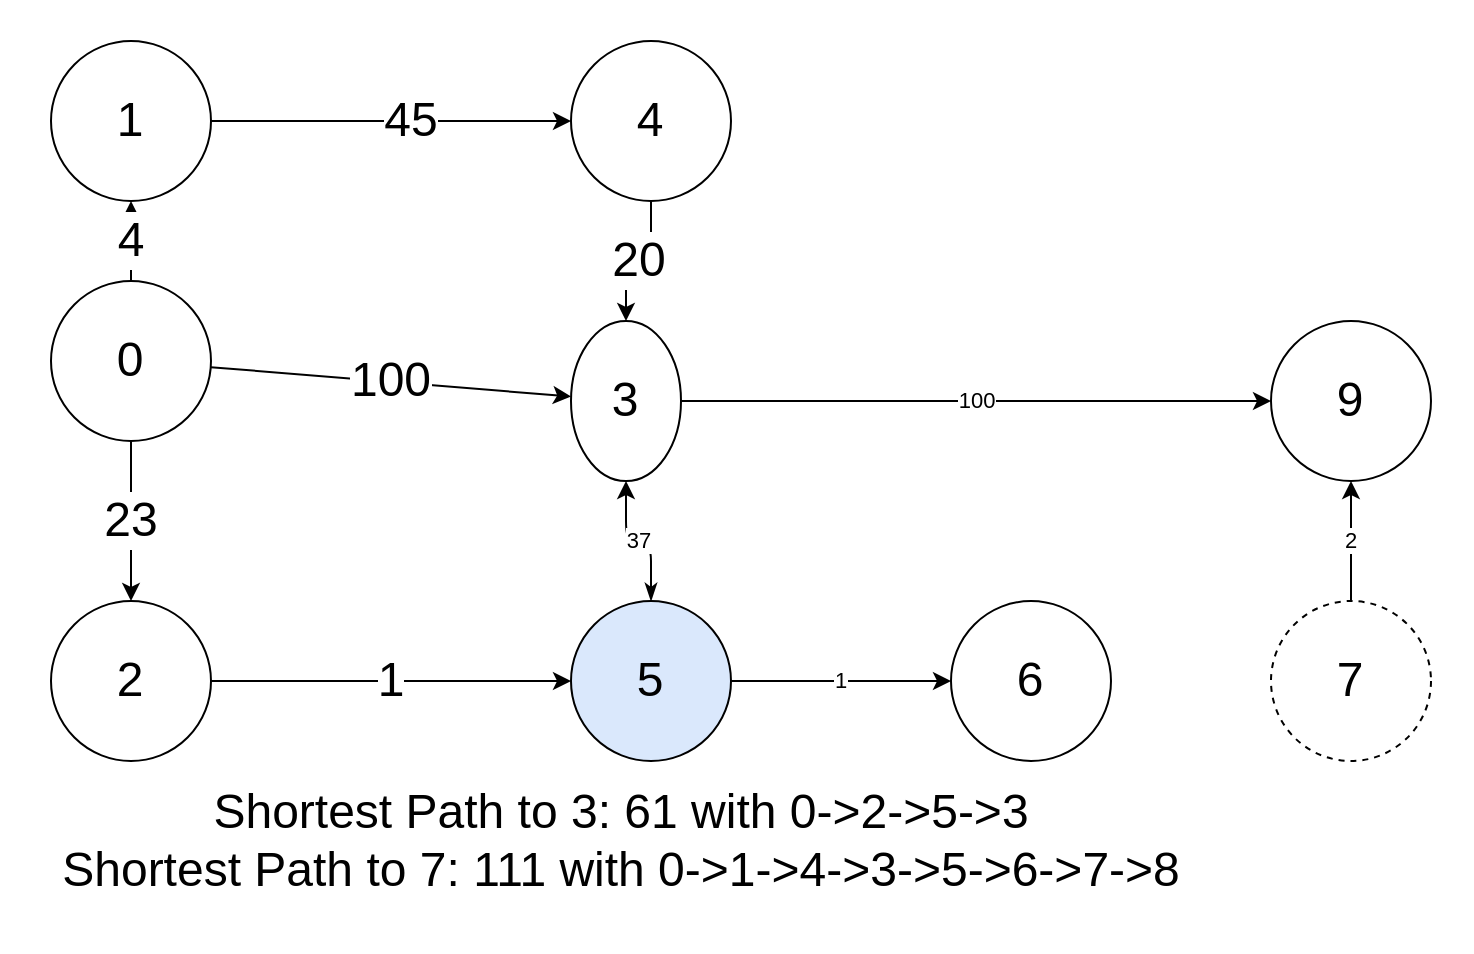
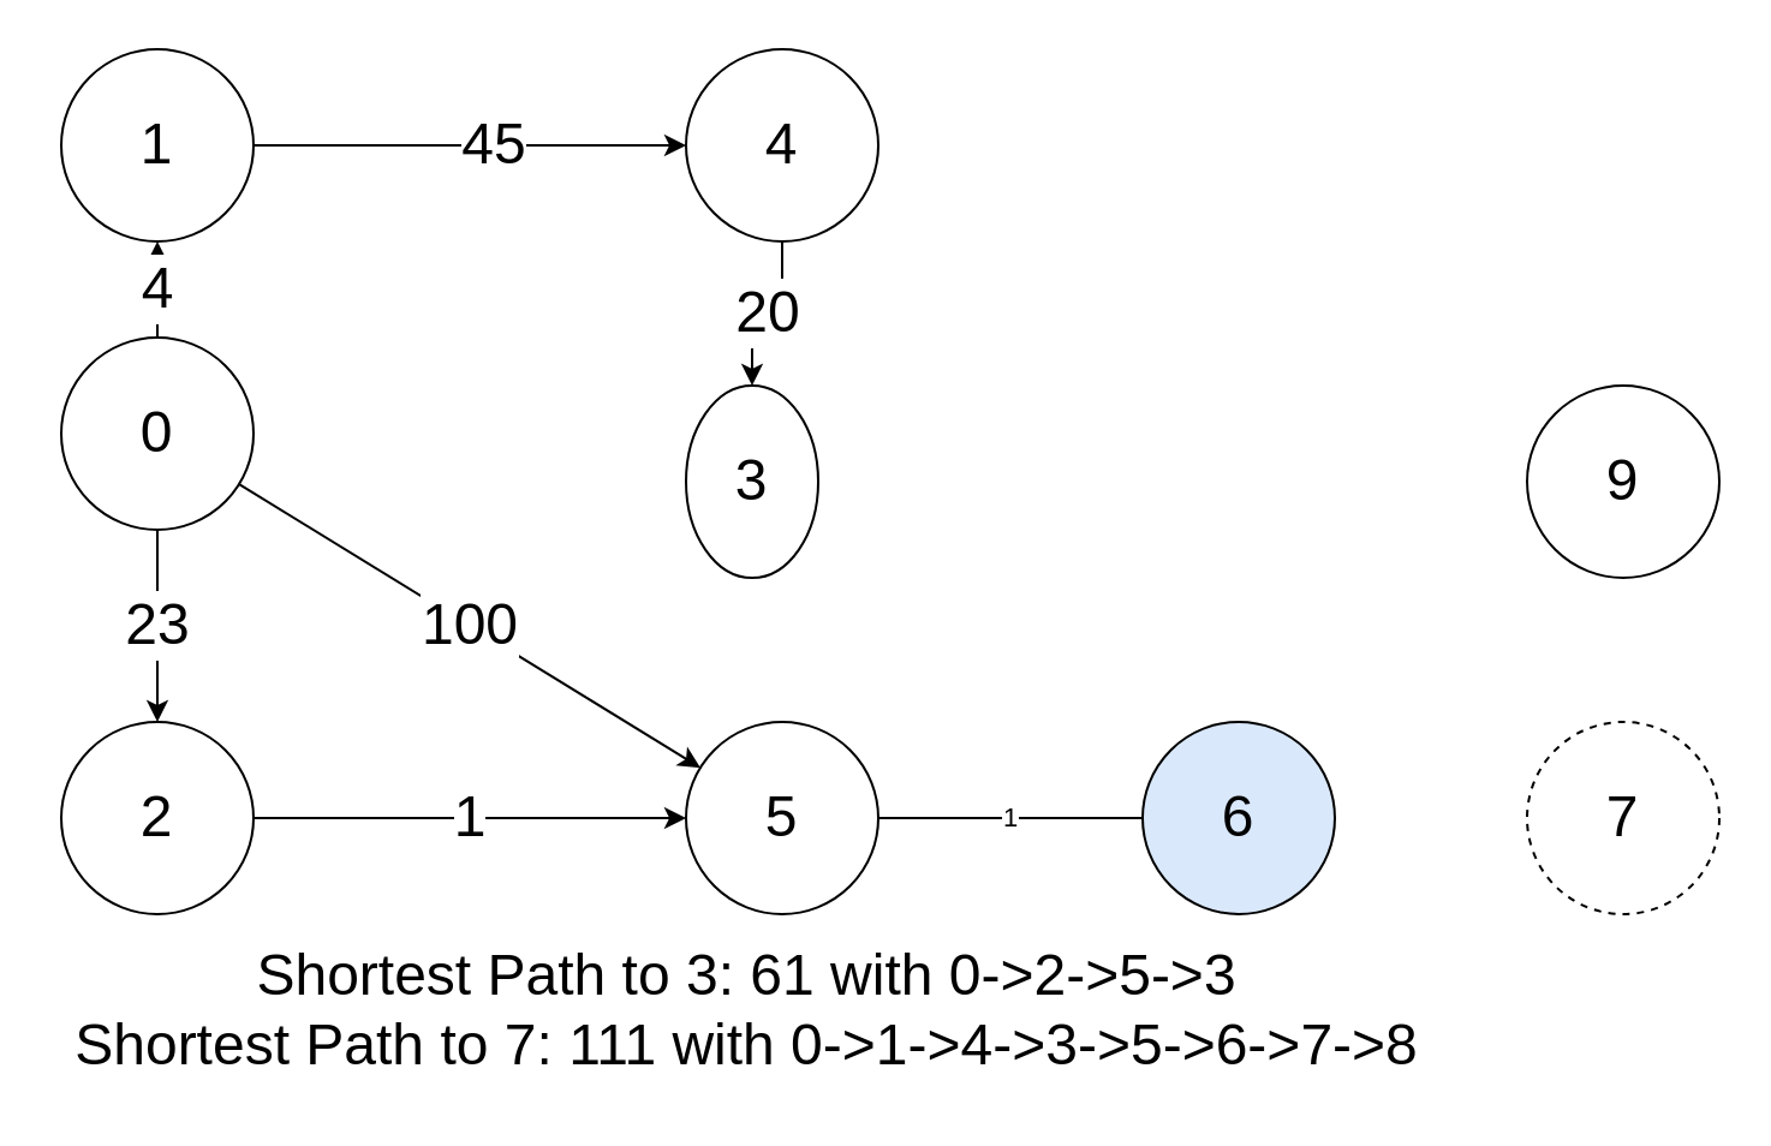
- <mxCell id="4" value="100" style="edgeStyle=none;html=1;fontSize=24;" parent="1" source="5" target="11" edge="1"><mxGeometry relative="1" as="geometry" /></mxCell>
+ <mxCell id="4" value="100" style="edgeStyle=none;html=1;fontSize=24;" parent="1" source="5" target="17" edge="1"><mxGeometry relative="1" as="geometry" /></mxCell>
- <mxCell id="10" value="100" style="edgeStyle=none;html=1;" edge="1" parent="1" source="11" target="21"><mxGeometry relative="1" as="geometry" /></mxCell>
- <mxCell id="15" value="37" style="edgeStyle=orthogonalEdgeStyle;html=1;startArrow=classicThin;startFill=1;" parent="1" source="17" target="11" edge="1"><mxGeometry relative="1" as="geometry" /></mxCell>
- <mxCell id="19" value="2" style="edgeStyle=none;html=1;" edge="1" parent="1" source="20" target="21"><mxGeometry relative="1" as="geometry" /></mxCell>
- <mxCell id="17" value="&lt;span style=&quot;font-size: 24px;&quot;&gt;5&lt;/span&gt;" style="ellipse;whiteSpace=wrap;html=1;aspect=fixed;fillColor=#dae8fc;" parent="1" vertex="1"><mxGeometry x="285" y="300" width="80" height="80" as="geometry" /></mxCell>
+ <mxCell id="17" value="&lt;span style=&quot;font-size: 24px;&quot;&gt;5&lt;/span&gt;" style="ellipse;whiteSpace=wrap;html=1;aspect=fixed;" parent="1" vertex="1"><mxGeometry x="285" y="300" width="80" height="80" as="geometry" /></mxCell>
- <mxCell id="16" value="1" style="edgeStyle=none;html=1;" edge="1" parent="1" source="17" target="18"><mxGeometry relative="1" as="geometry" /></mxCell>
+ <mxCell id="16" value="1" style="edgeStyle=none;html=1;endArrow=none;" edge="1" parent="1" source="17" target="18"><mxGeometry relative="1" as="geometry" /></mxCell>
- <mxCell id="18" value="&lt;span style=&quot;font-size: 24px;&quot;&gt;6&lt;/span&gt;" style="ellipse;whiteSpace=wrap;html=1;aspect=fixed;" vertex="1" parent="1"><mxGeometry x="475" y="300" width="80" height="80" as="geometry" /></mxCell>
+ <mxCell id="18" value="&lt;span style=&quot;font-size: 24px;&quot;&gt;6&lt;/span&gt;" style="ellipse;whiteSpace=wrap;html=1;aspect=fixed;fillColor=#dae8fc;" vertex="1" parent="1"><mxGeometry x="475" y="300" width="80" height="80" as="geometry" /></mxCell>
